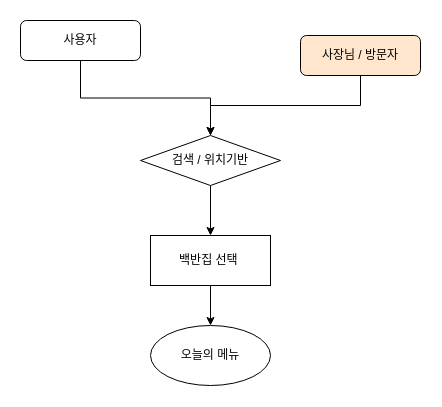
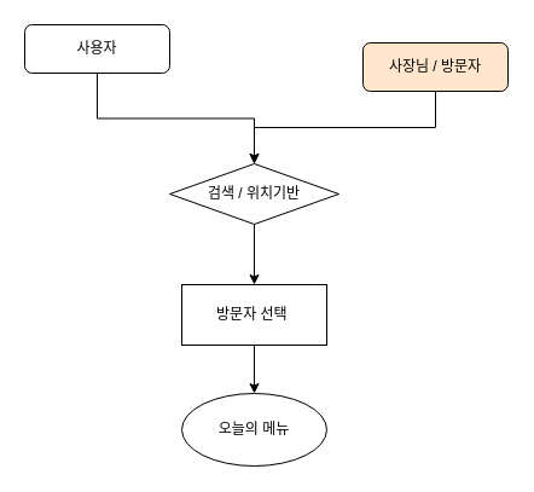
- <mxCell id="7" value="백반집 선택&amp;nbsp;" style="whiteSpace=wrap;html=1;" vertex="1" parent="1"><mxGeometry x="150" y="235" width="120" height="50" as="geometry" /></mxCell>
+ <mxCell id="7" value="방문자 선택&amp;nbsp;" style="whiteSpace=wrap;html=1;" vertex="1" parent="1"><mxGeometry x="150" y="235" width="120" height="50" as="geometry" /></mxCell>
